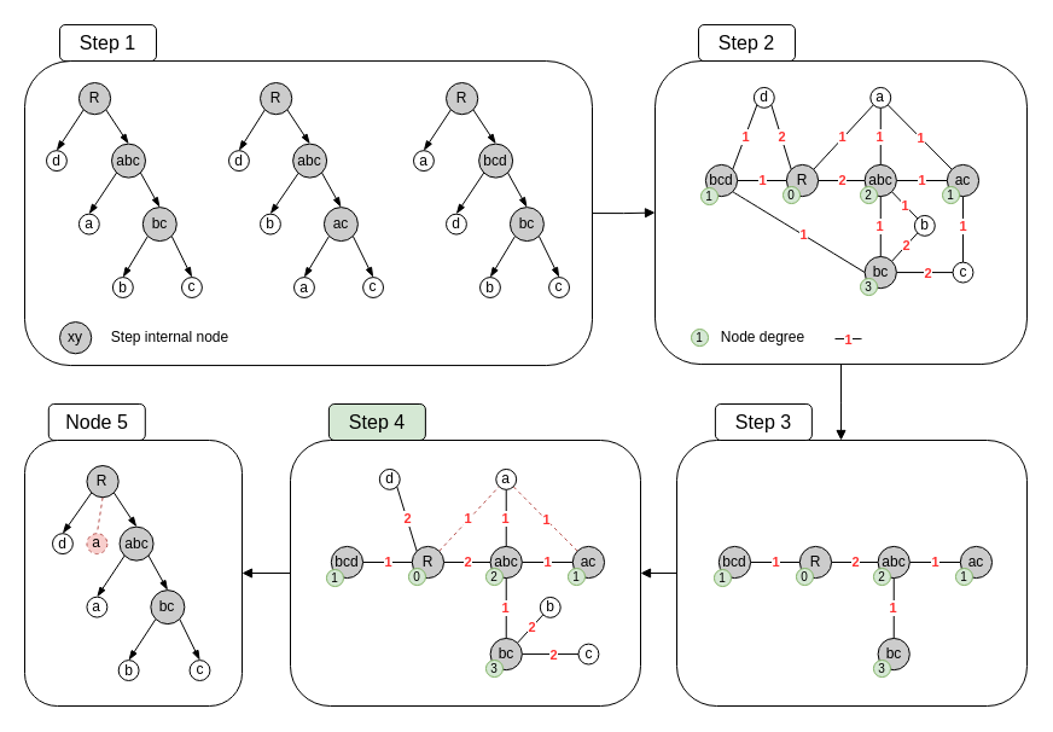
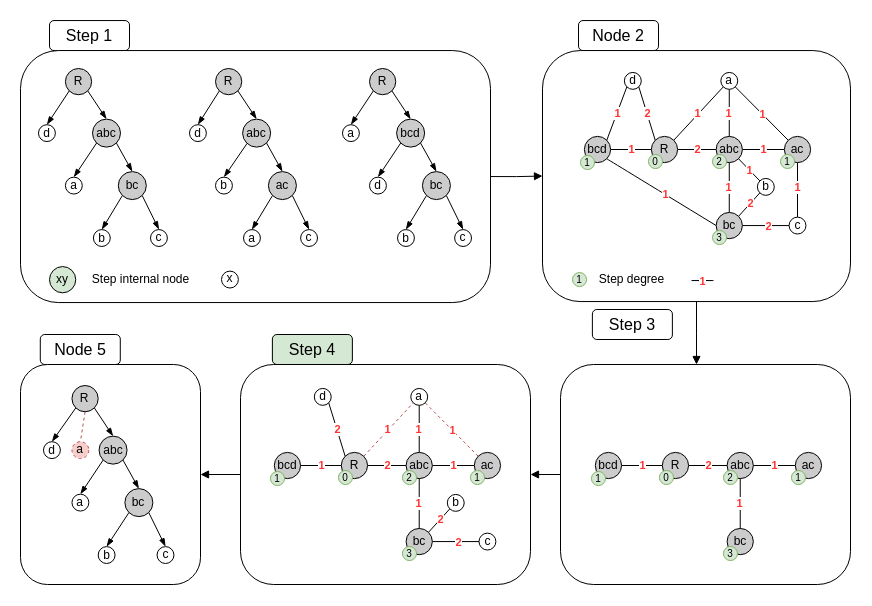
- <mxCell id="49" value="&lt;font style=&quot;font-size: 16px;&quot;&gt;Step 2&lt;/font&gt;" style="rounded=1;whiteSpace=wrap;html=1;" parent="48" vertex="1"><mxGeometry x="18" width="80" height="30" as="geometry" /></mxCell>
+ <mxCell id="49" value="&lt;font style=&quot;font-size: 16px;&quot;&gt;Node 2&lt;/font&gt;" style="rounded=1;whiteSpace=wrap;html=1;" parent="48" vertex="1"><mxGeometry x="18" width="80" height="30" as="geometry" /></mxCell>
- <mxCell id="57" value="xy" style="ellipse;whiteSpace=wrap;html=1;aspect=fixed;fontStyle=0;fillColor=#cccccc;verticalAlign=middle;align=center;" vertex="1" parent="48"><mxGeometry x="-511" y="246.0" width="26.23" height="26.23" as="geometry" /></mxCell>
+ <mxCell id="57" value="xy" style="ellipse;whiteSpace=wrap;html=1;aspect=fixed;fontStyle=0;fillColor=#d5e8d4;verticalAlign=middle;align=center;" vertex="1" parent="48"><mxGeometry x="-511" y="246.0" width="26.23" height="26.23" as="geometry" /></mxCell>
+ <mxCell id="55" value="x" style="ellipse;whiteSpace=wrap;html=1;aspect=fixed;fontStyle=0;verticalAlign=bottom;" vertex="1" parent="48"><mxGeometry x="-339.003" y="250.557" width="16.881" height="16.881" as="geometry" /></mxCell>
- <mxCell id="53" value="Node degree" style="text;html=1;align=center;verticalAlign=middle;resizable=0;points=[];autosize=1;strokeColor=none;fillColor=none;" vertex="1" parent="48"><mxGeometry x="27.11" y="246" width="87" height="26" as="geometry" /></mxCell>
+ <mxCell id="53" value="Step degree" style="text;html=1;align=center;verticalAlign=middle;resizable=0;points=[];autosize=1;strokeColor=none;fillColor=none;" vertex="1" parent="48"><mxGeometry x="27.11" y="246" width="87" height="26" as="geometry" /></mxCell>
- <mxCell id="120" value="&lt;font style=&quot;font-size: 16px;&quot;&gt;Step 3&lt;/font&gt;" style="rounded=1;whiteSpace=wrap;html=1;" parent="1" vertex="1"><mxGeometry x="591.89" y="334" width="80" height="30" as="geometry" /></mxCell>
+ <mxCell id="120" value="&lt;font style=&quot;font-size: 16px;&quot;&gt;Step 3&lt;/font&gt;" style="rounded=1;whiteSpace=wrap;html=1;" parent="1" vertex="1"><mxGeometry x="591.89" y="309" width="80" height="30" as="geometry" /></mxCell>
